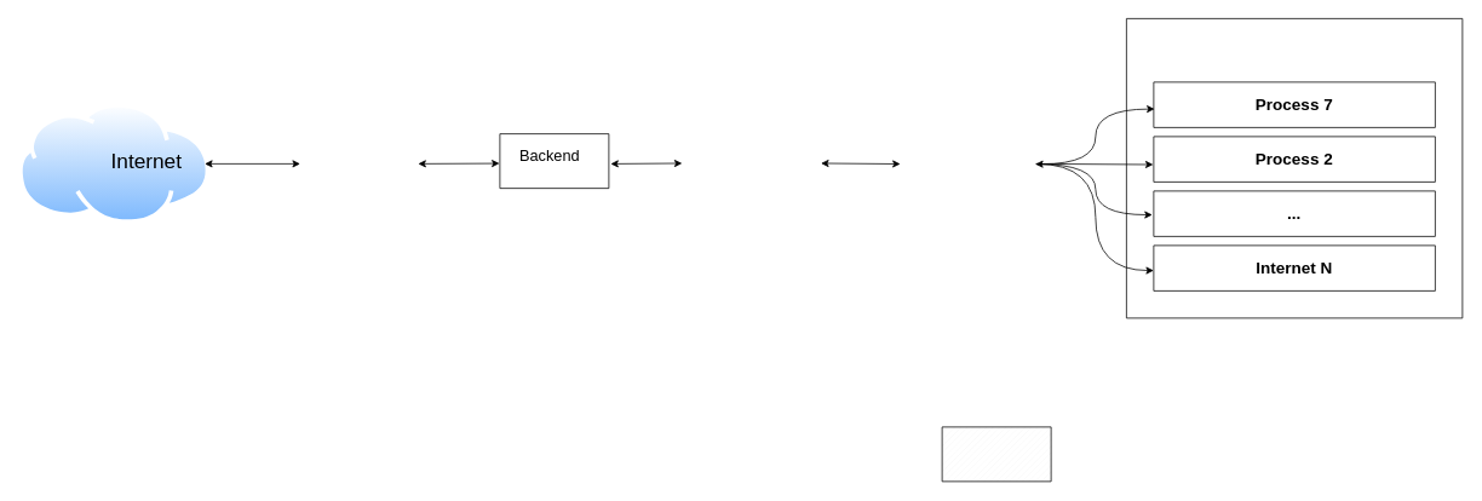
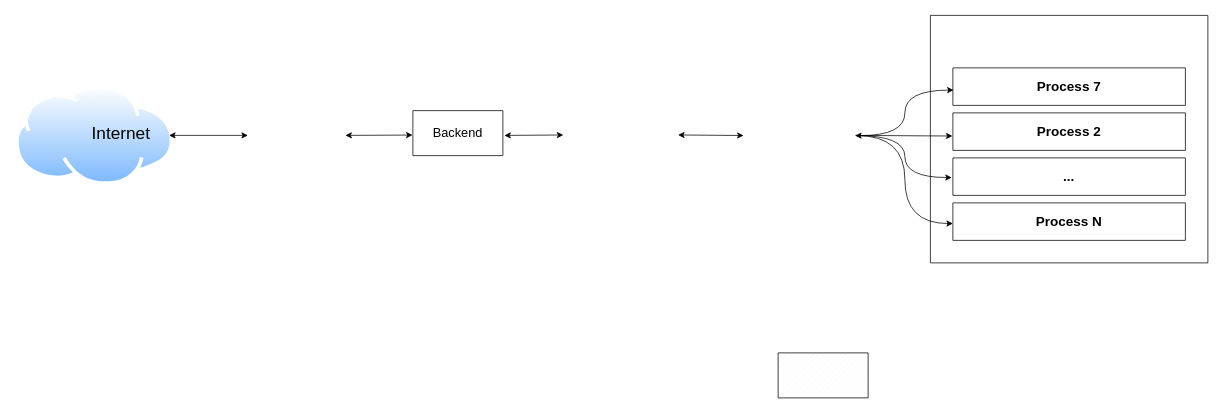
- <mxCell id="25" value="Backend" style="text;html=1;align=center;verticalAlign=middle;whiteSpace=wrap;rounded=0;fontSize=17;" parent="1" vertex="1"><mxGeometry x="575" y="157" width="60" height="30" as="geometry" /></mxCell>
+ <mxCell id="25" value="Backend" style="text;html=1;align=center;verticalAlign=middle;whiteSpace=wrap;rounded=0;fontSize=17;" parent="1" vertex="1"><mxGeometry x="580" y="162" width="60" height="30" as="geometry" /></mxCell>
- <mxCell id="12" value="&lt;h1&gt;Internet N&lt;/h1&gt;" style="text;html=1;align=center;verticalAlign=middle;whiteSpace=wrap;rounded=0;fontSize=9;" parent="1" vertex="1"><mxGeometry x="1320" y="270" width="210" height="50" as="geometry" /></mxCell>
+ <mxCell id="12" value="&lt;h1&gt;Process N&lt;/h1&gt;" style="text;html=1;align=center;verticalAlign=middle;whiteSpace=wrap;rounded=0;fontSize=9;" parent="1" vertex="1"><mxGeometry x="1320" y="270" width="210" height="50" as="geometry" /></mxCell>
